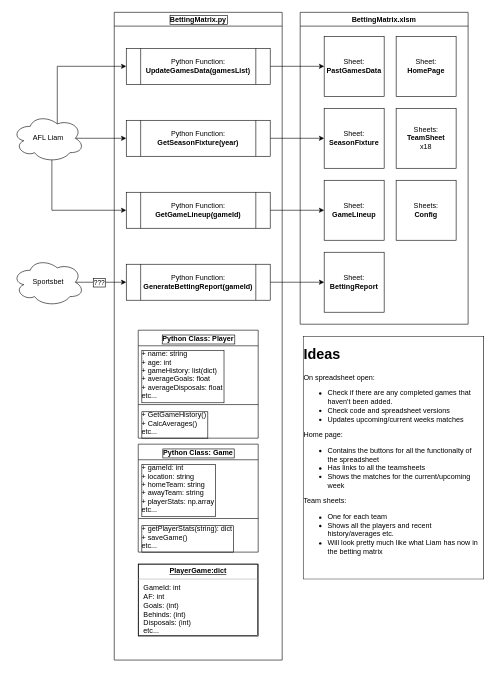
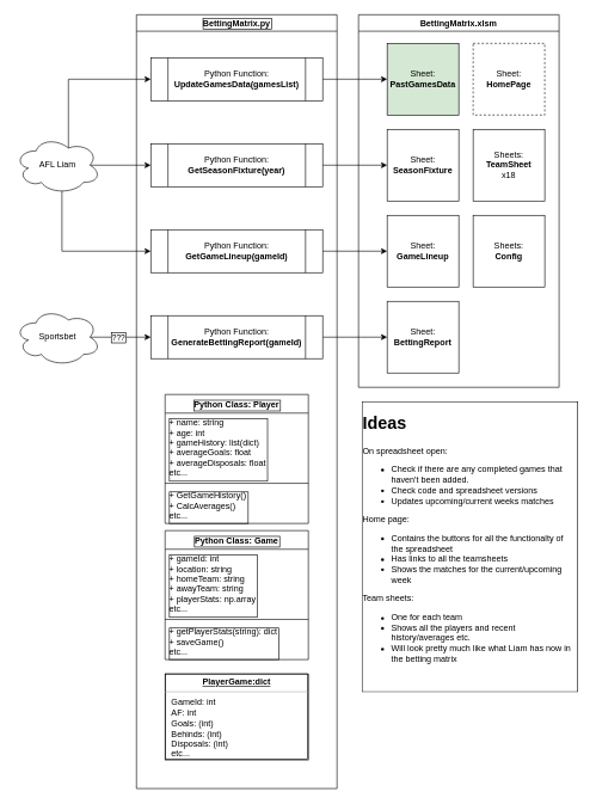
- <mxCell id="8" value="Sheet:&lt;br&gt;&lt;b&gt;PastGamesData&lt;/b&gt;" style="whiteSpace=wrap;html=1;aspect=fixed;" vertex="1" parent="7"><mxGeometry x="40" y="40" width="100" height="100" as="geometry" /></mxCell>
+ <mxCell id="8" value="Sheet:&lt;br&gt;&lt;b&gt;PastGamesData&lt;/b&gt;" style="whiteSpace=wrap;html=1;aspect=fixed;fillColor=#d5e8d4;" vertex="1" parent="7"><mxGeometry x="40" y="40" width="100" height="100" as="geometry" /></mxCell>
- <mxCell id="11" value="Sheet:&lt;br&gt;&lt;b&gt;HomePage&lt;/b&gt;" style="whiteSpace=wrap;html=1;aspect=fixed;" vertex="1" parent="7"><mxGeometry x="160" y="40" width="100" height="100" as="geometry" /></mxCell>
+ <mxCell id="11" value="Sheet:&lt;br&gt;&lt;b&gt;HomePage&lt;/b&gt;" style="whiteSpace=wrap;html=1;aspect=fixed;dashed=1;" vertex="1" parent="7"><mxGeometry x="160" y="40" width="100" height="100" as="geometry" /></mxCell>
